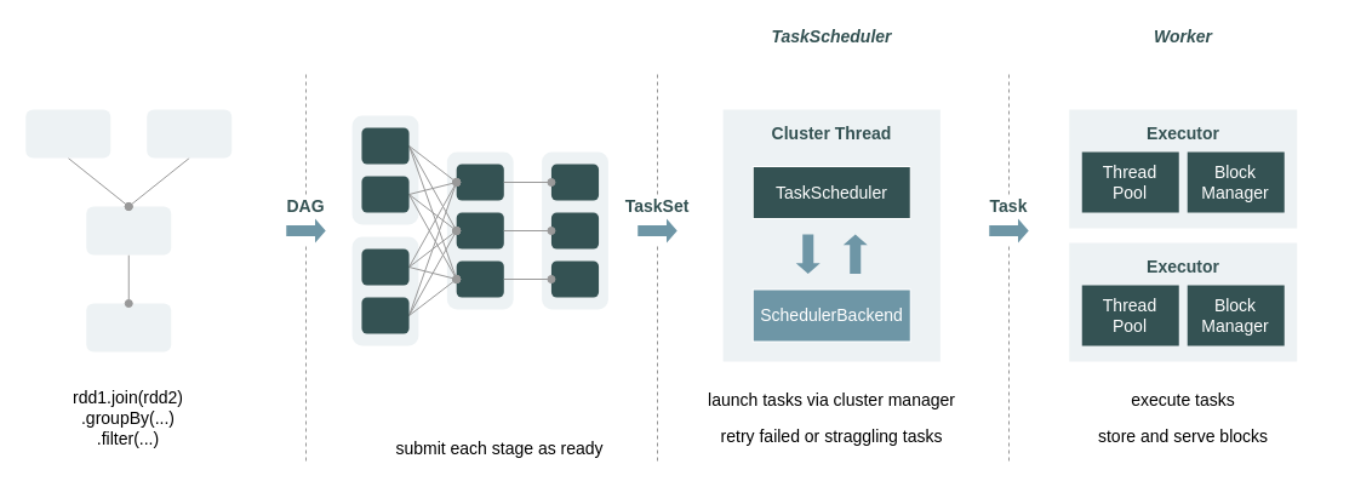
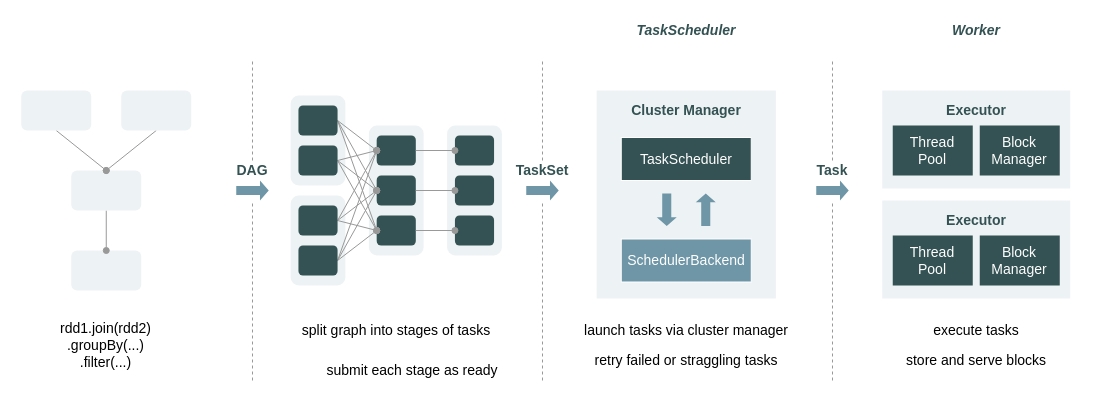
- <mxCell id="75" value="&lt;font color=&quot;#345253&quot;&gt;Cluster Thread&lt;/font&gt;" style="text;html=1;strokeColor=none;fillColor=none;align=center;verticalAlign=middle;whiteSpace=wrap;rounded=0;fontSize=14;fontColor=#FFFFFF;fontStyle=1" parent="1" vertex="1"><mxGeometry x="625.63" y="100" width="120.24" height="20" as="geometry" /></mxCell>
+ <mxCell id="75" value="&lt;font color=&quot;#345253&quot;&gt;Cluster Manager&lt;/font&gt;" style="text;html=1;strokeColor=none;fillColor=none;align=center;verticalAlign=middle;whiteSpace=wrap;rounded=0;fontSize=14;fontColor=#FFFFFF;fontStyle=1" parent="1" vertex="1"><mxGeometry x="625.63" y="100" width="120.24" height="20" as="geometry" /></mxCell>
+ <mxCell id="53" value="split graph into stages of tasks" style="text;html=1;strokeColor=none;fillColor=none;align=center;verticalAlign=middle;whiteSpace=wrap;rounded=0;fontSize=14;fontColor=#000000;" parent="1" vertex="1"><mxGeometry x="275.76" y="320" width="240" height="20" as="geometry" /></mxCell>
